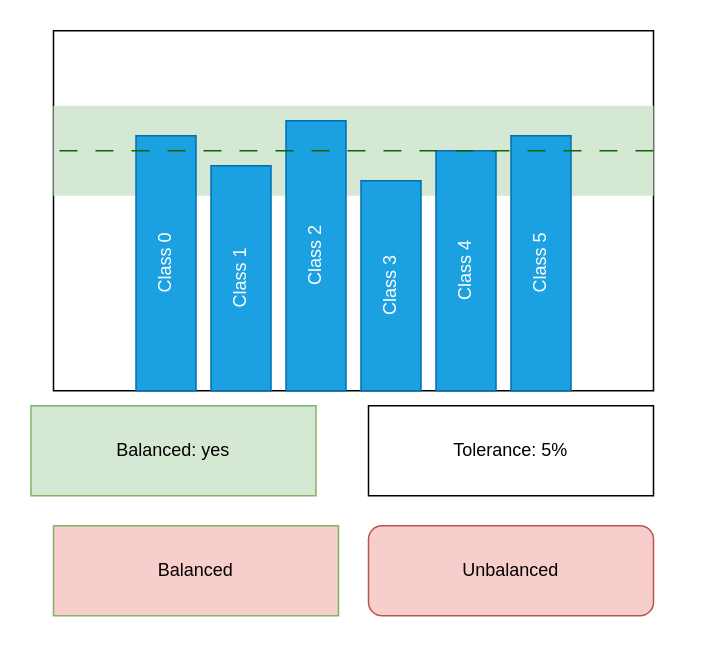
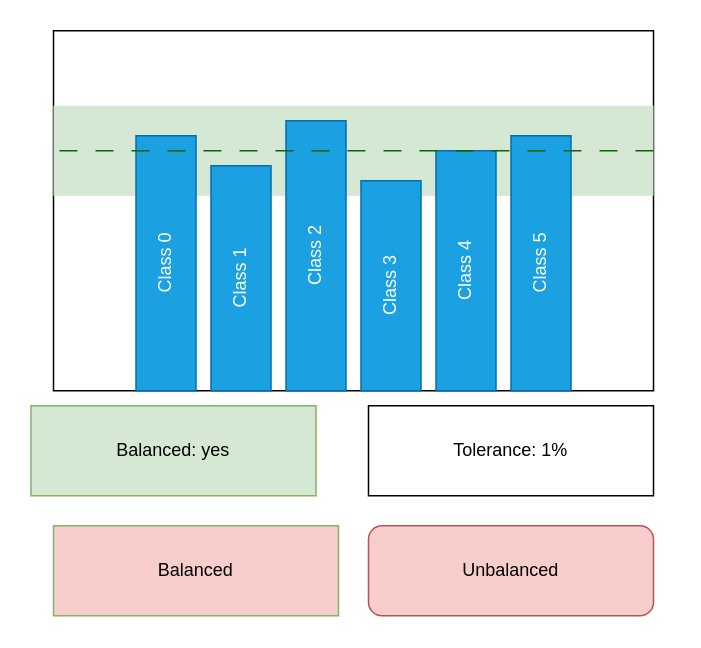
- <mxCell id="11" value="Tolerance: 5%" style="rounded=0;whiteSpace=wrap;html=1;" parent="1" vertex="1"><mxGeometry x="245" y="270" width="190" height="60" as="geometry" /></mxCell>
+ <mxCell id="11" value="Tolerance: 1%" style="rounded=0;whiteSpace=wrap;html=1;" parent="1" vertex="1"><mxGeometry x="245" y="270" width="190" height="60" as="geometry" /></mxCell>
